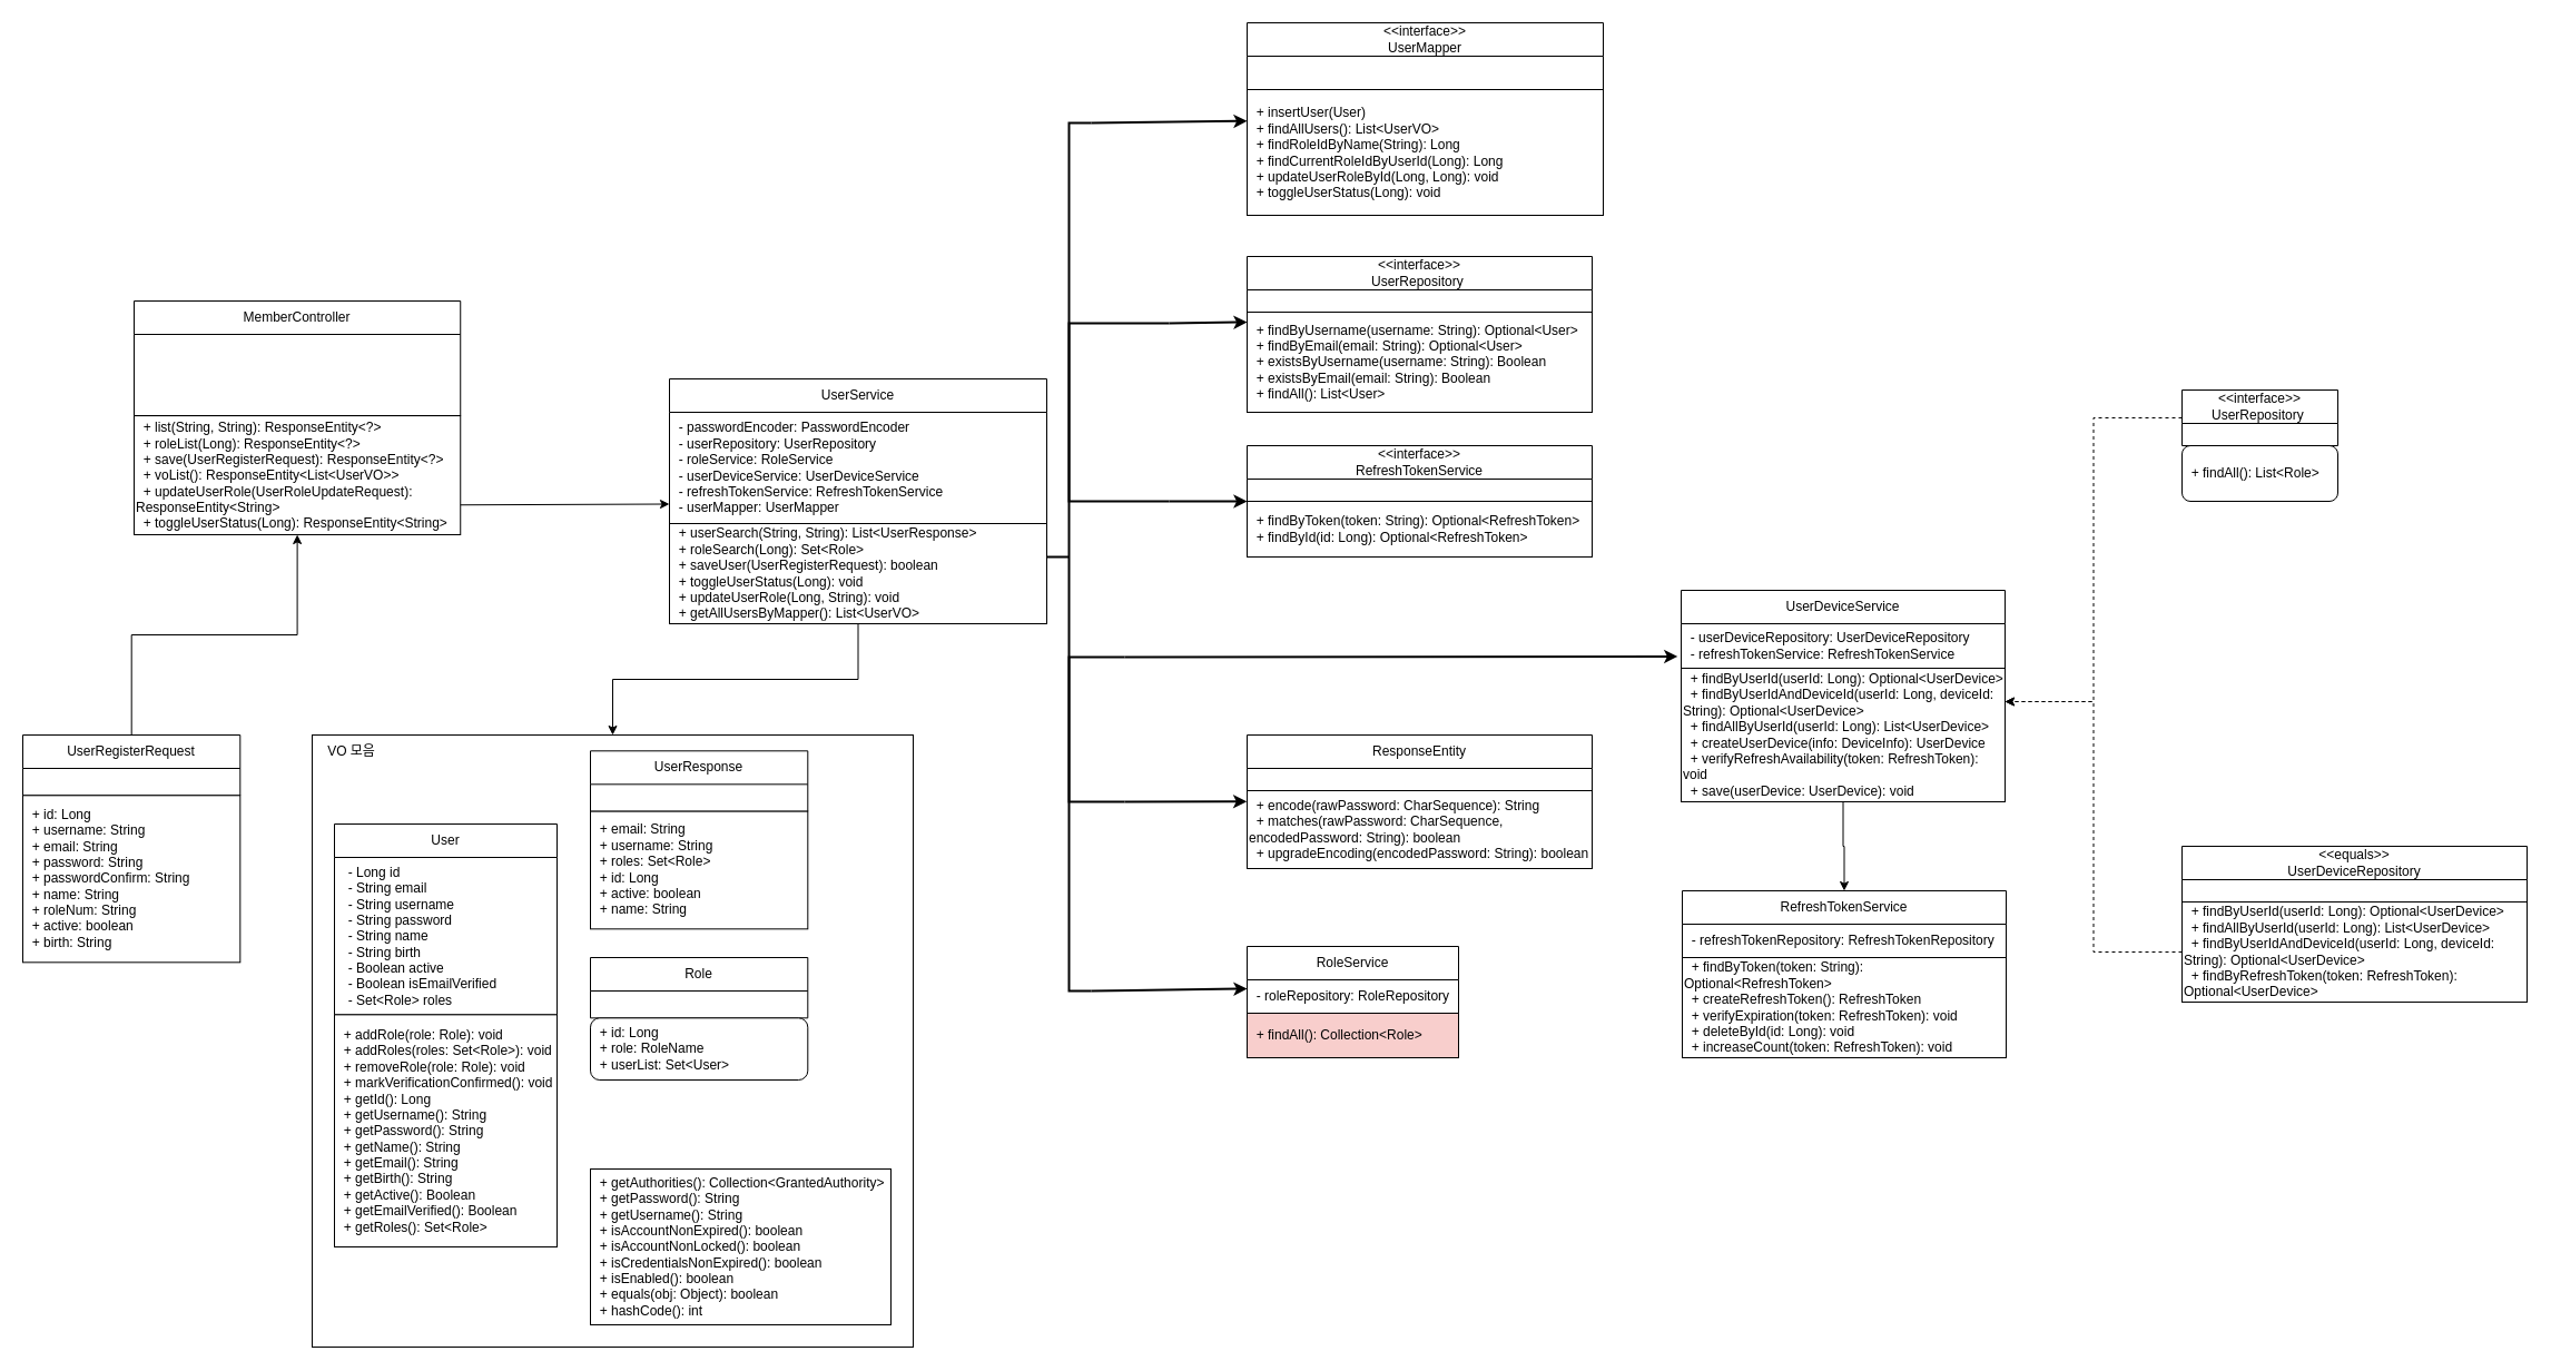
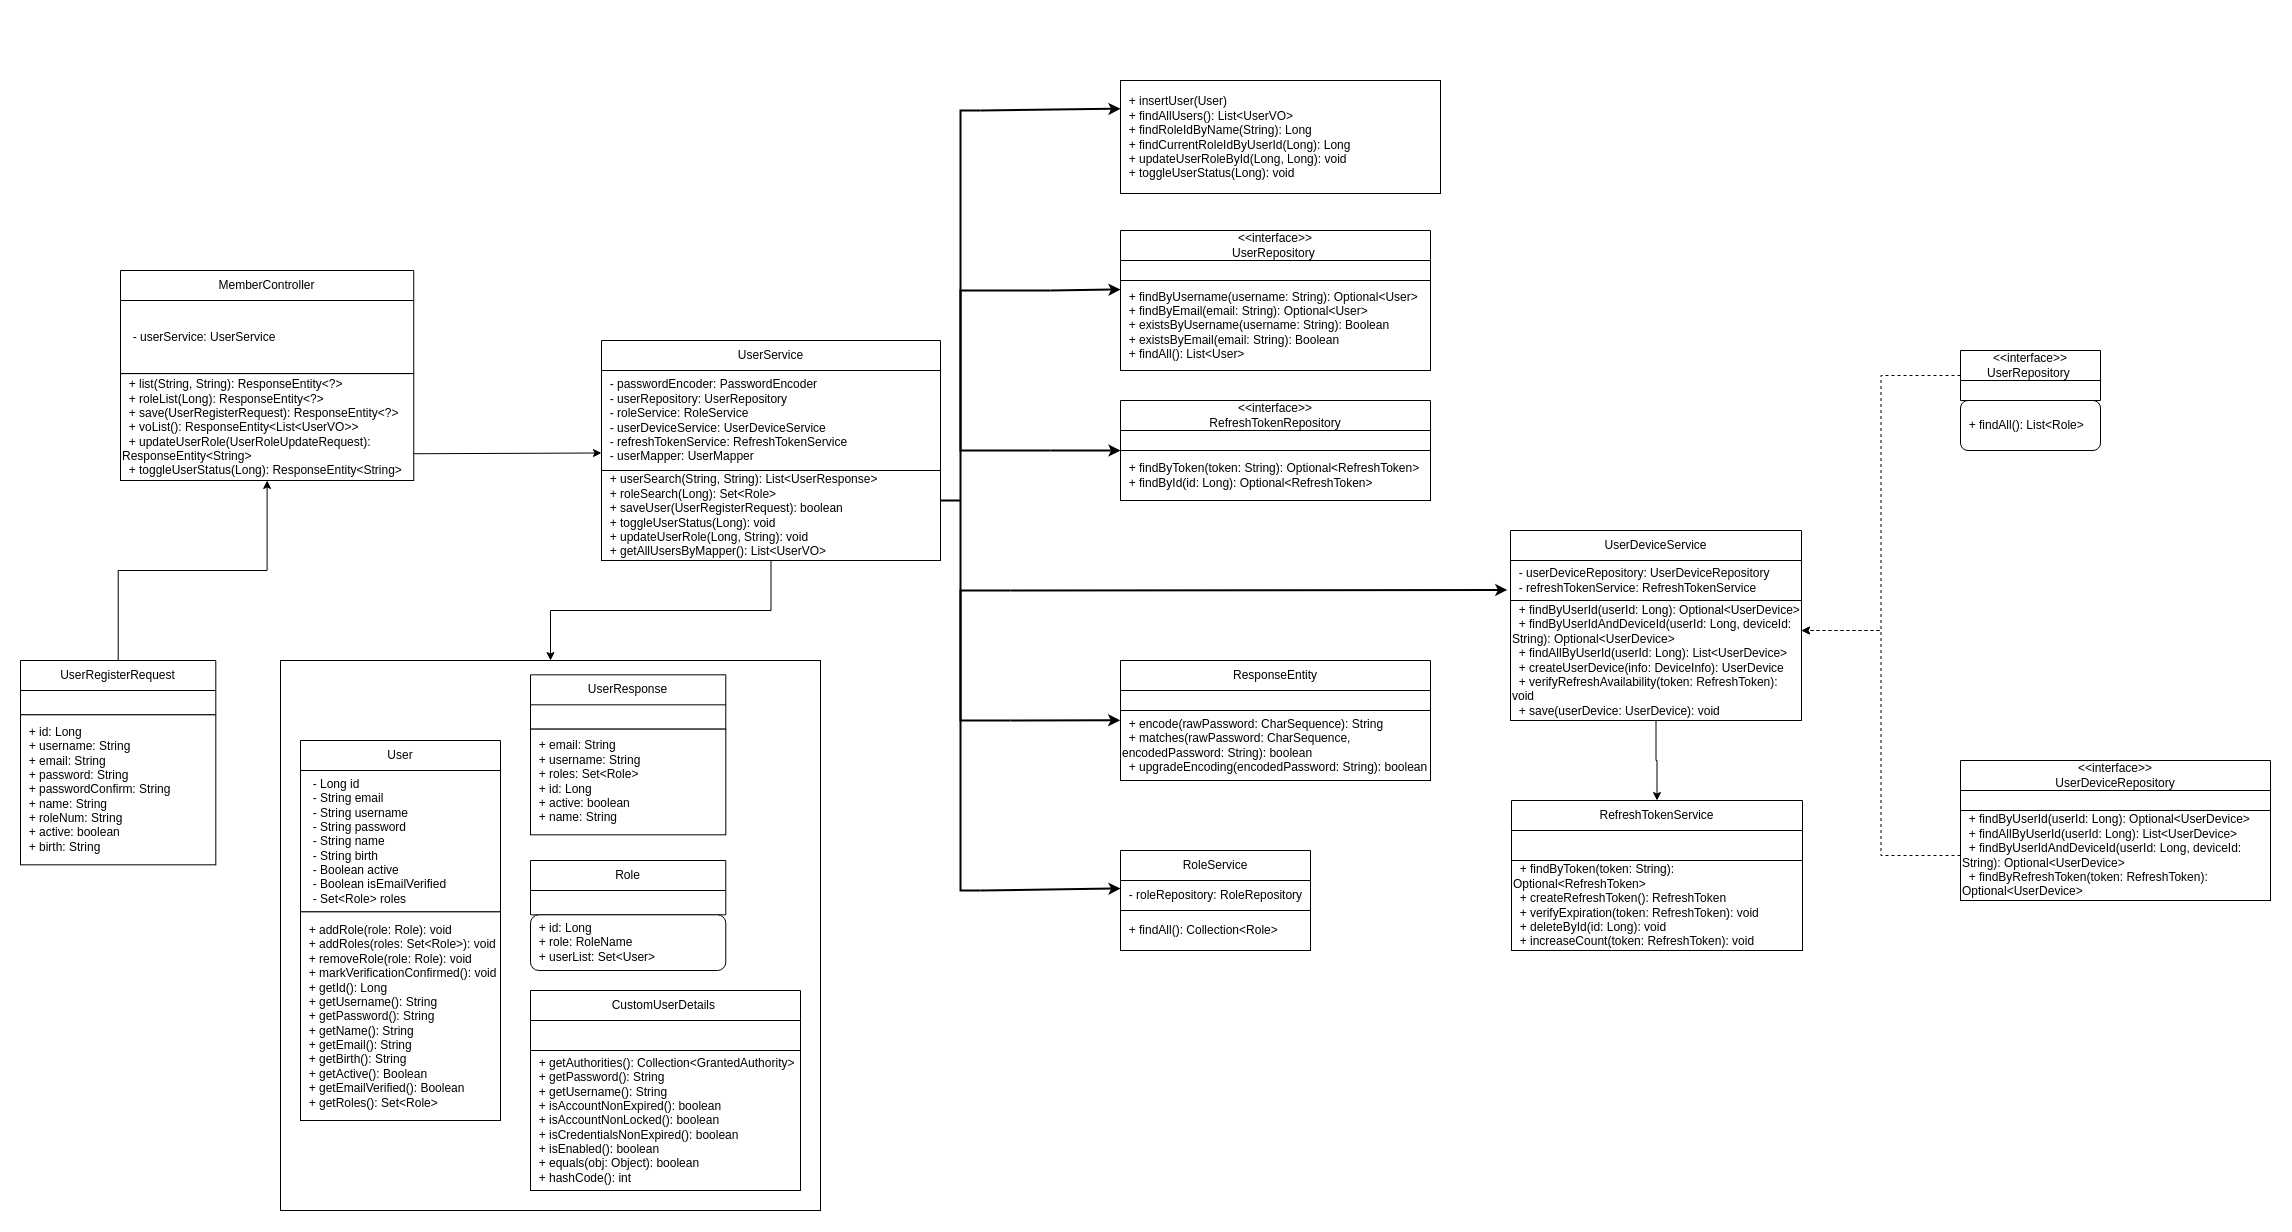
- <mxCell id="7" value="&lt;div&gt;&amp;lt;&amp;lt;interface&amp;gt;&amp;gt;&lt;/div&gt;UserMapper" style="swimlane;fontStyle=0;childLayout=stackLayout;horizontal=1;startSize=30;horizontalStack=0;resizeParent=1;resizeParentMax=0;resizeLast=0;collapsible=1;marginBottom=0;whiteSpace=wrap;html=1;container=0;" vertex="1" parent="6"><mxGeometry width="320" height="60" as="geometry"><mxRectangle x="100" y="80" width="140" height="30" as="alternateBounds" /></mxGeometry></mxCell>
+ <mxCell id="5" value="&amp;nbsp; - userService: UserService" style="text;strokeColor=none;fillColor=none;align=left;verticalAlign=middle;spacingLeft=4;spacingRight=4;overflow=hidden;points=[[0,0.5],[1,0.5]];portConstraint=eastwest;rotatable=0;whiteSpace=wrap;html=1;container=0;" vertex="1" parent="2"><mxGeometry y="35.103" width="293.243" height="64.371" as="geometry" /></mxCell>
- <mxCell id="28" value="&lt;div&gt;&amp;lt;&amp;lt;interface&amp;gt;&amp;gt;&lt;/div&gt;RefreshTokenService" style="swimlane;fontStyle=0;childLayout=stackLayout;horizontal=1;startSize=30;horizontalStack=0;resizeParent=1;resizeParentMax=0;resizeLast=0;collapsible=1;marginBottom=0;whiteSpace=wrap;html=1;container=0;" vertex="1" parent="27"><mxGeometry width="310" height="50" as="geometry"><mxRectangle x="100" y="80" width="140" height="30" as="alternateBounds" /></mxGeometry></mxCell>
+ <mxCell id="28" value="&lt;div&gt;&amp;lt;&amp;lt;interface&amp;gt;&amp;gt;&lt;/div&gt;RefreshTokenRepository" style="swimlane;fontStyle=0;childLayout=stackLayout;horizontal=1;startSize=30;horizontalStack=0;resizeParent=1;resizeParentMax=0;resizeLast=0;collapsible=1;marginBottom=0;whiteSpace=wrap;html=1;container=0;" vertex="1" parent="27"><mxGeometry width="310" height="50" as="geometry"><mxRectangle x="100" y="80" width="140" height="30" as="alternateBounds" /></mxGeometry></mxCell>
- <mxCell id="51" value="VO 모음" style="text;html=1;align=center;verticalAlign=middle;resizable=0;points=[];autosize=1;strokeColor=none;fillColor=none;" vertex="1" parent="36"><mxGeometry width="70" height="30" as="geometry" /></mxCell>
- <mxCell id="25" value="&lt;div&gt;&amp;lt;&amp;lt;equals&amp;gt;&amp;gt;&lt;/div&gt;UserDeviceRepository" style="swimlane;fontStyle=0;childLayout=stackLayout;horizontal=1;startSize=30;horizontalStack=0;resizeParent=1;resizeParentMax=0;resizeLast=0;collapsible=1;marginBottom=0;whiteSpace=wrap;html=1;container=0;" vertex="1" parent="24"><mxGeometry width="310" height="50" as="geometry"><mxRectangle x="100" y="80" width="140" height="30" as="alternateBounds" /></mxGeometry></mxCell>
+ <mxCell id="25" value="&lt;div&gt;&amp;lt;&amp;lt;interface&amp;gt;&amp;gt;&lt;/div&gt;UserDeviceRepository" style="swimlane;fontStyle=0;childLayout=stackLayout;horizontal=1;startSize=30;horizontalStack=0;resizeParent=1;resizeParentMax=0;resizeLast=0;collapsible=1;marginBottom=0;whiteSpace=wrap;html=1;container=0;" vertex="1" parent="24"><mxGeometry width="310" height="50" as="geometry"><mxRectangle x="100" y="80" width="140" height="30" as="alternateBounds" /></mxGeometry></mxCell>
- <mxCell id="55" value="&amp;nbsp; - refreshTokenRepository: RefreshTokenRepository" style="text;html=1;align=left;verticalAlign=middle;resizable=0;points=[];autosize=1;strokeColor=none;fillColor=none;container=0;" vertex="1" parent="52"><mxGeometry y="30" width="291" height="30" as="geometry" /></mxCell>
- <mxCell id="23" value="&amp;nbsp; + findAll(): Collection&amp;lt;Role&amp;gt;" style="rounded=0;whiteSpace=wrap;html=1;align=left;container=0;fillColor=#f8cecc;" vertex="1" parent="19"><mxGeometry y="60" width="190" height="40" as="geometry" /></mxCell>
+ <mxCell id="23" value="&amp;nbsp; + findAll(): Collection&amp;lt;Role&amp;gt;" style="rounded=0;whiteSpace=wrap;html=1;align=left;container=0;" vertex="1" parent="19"><mxGeometry y="60" width="190" height="40" as="geometry" /></mxCell>
+ <mxCell id="39" value="CustomUserDetails&amp;nbsp;" style="swimlane;fontStyle=0;childLayout=stackLayout;horizontal=1;startSize=30;horizontalStack=0;resizeParent=1;resizeParentMax=0;resizeLast=0;collapsible=1;marginBottom=0;whiteSpace=wrap;html=1;container=0;" vertex="1" parent="38"><mxGeometry width="270" height="60" as="geometry"><mxRectangle x="100" y="80" width="140" height="30" as="alternateBounds" /></mxGeometry></mxCell>
